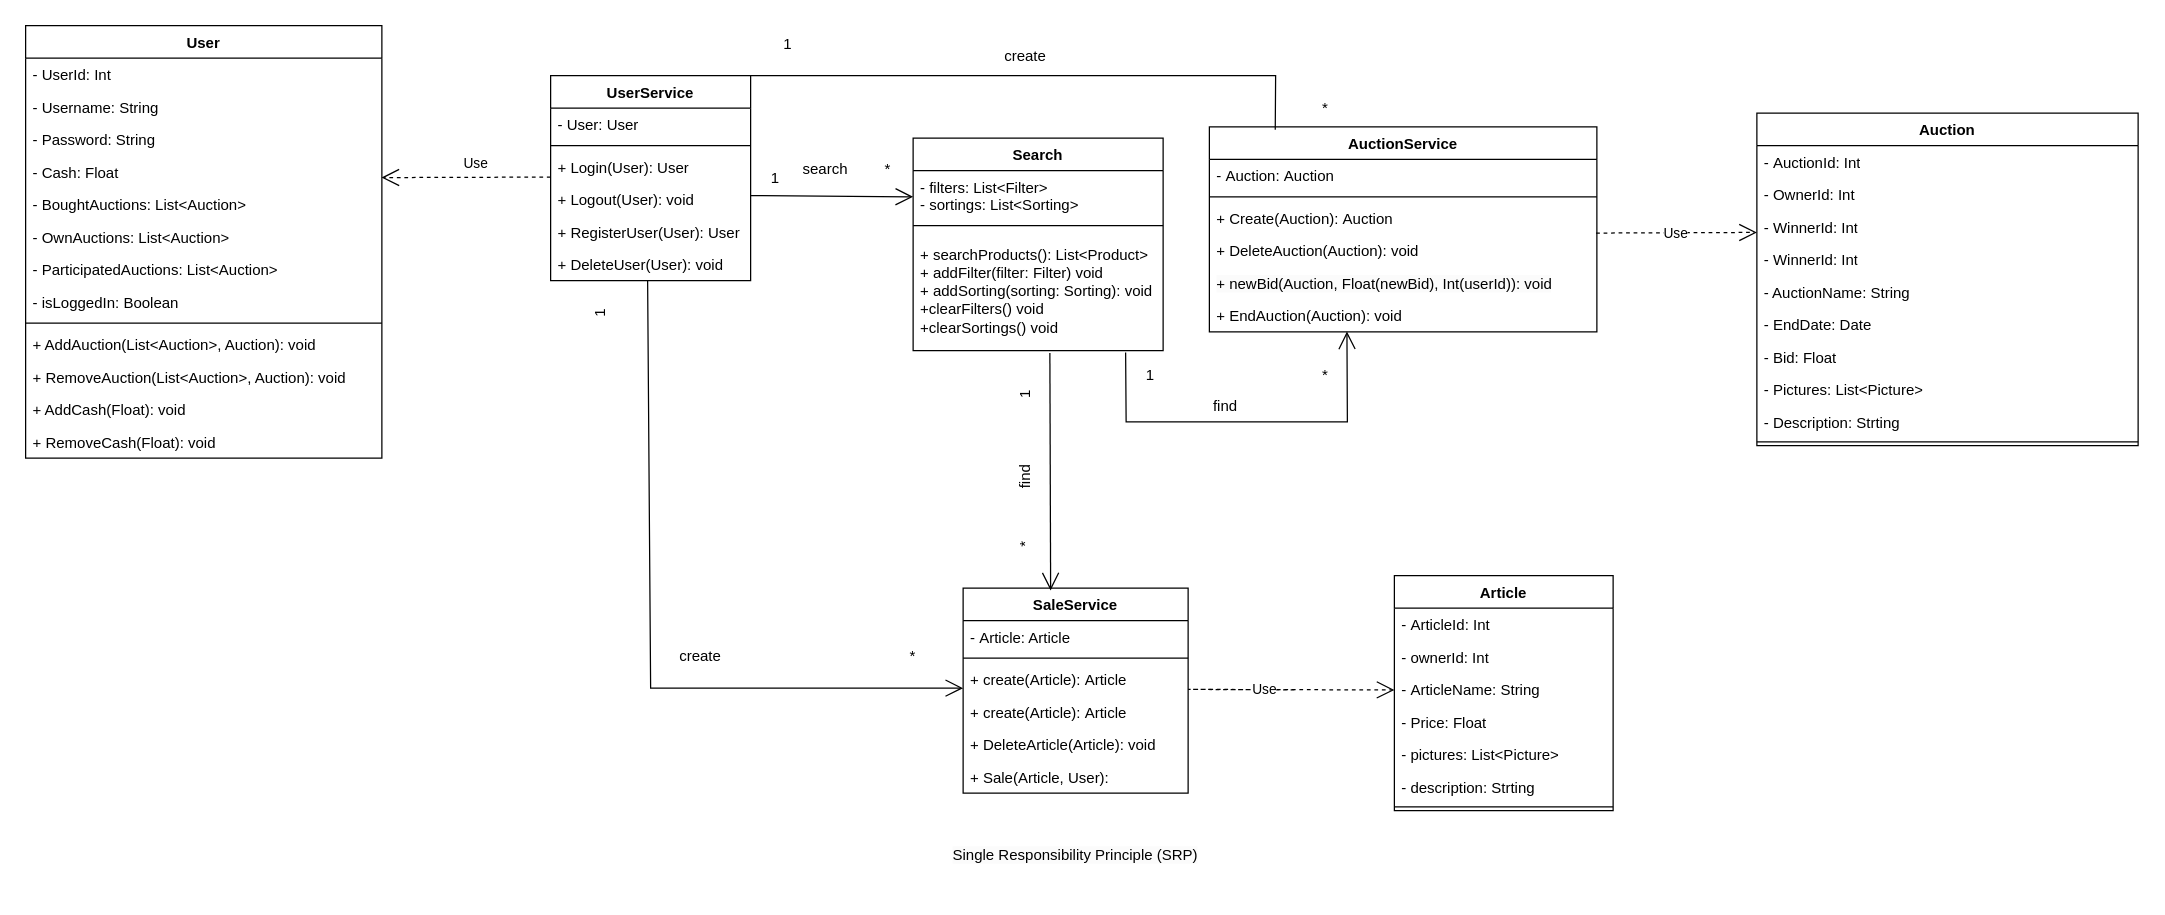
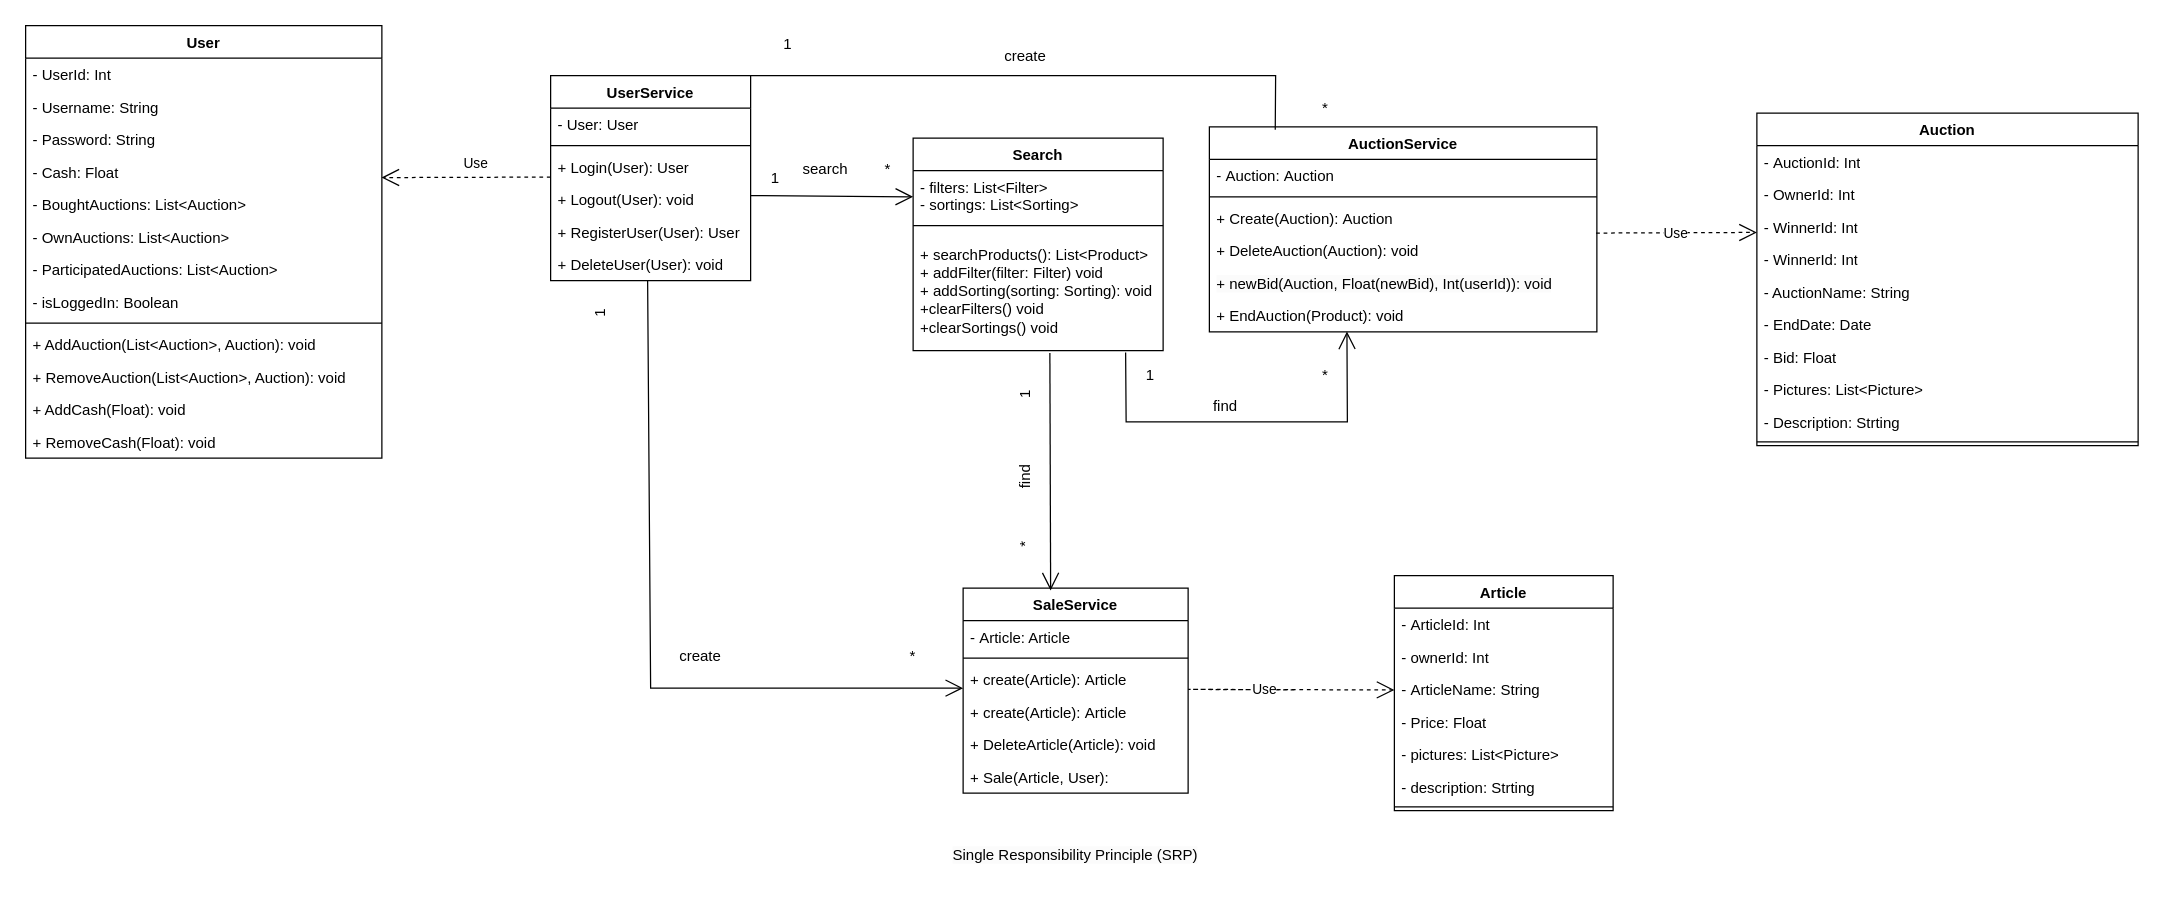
- <mxCell id="59" value="+ EndAuction(Auction): void" style="text;strokeColor=none;fillColor=none;align=left;verticalAlign=top;spacingLeft=4;spacingRight=4;overflow=hidden;rotatable=0;points=[[0,0.5],[1,0.5]];portConstraint=eastwest;whiteSpace=wrap;html=1;" vertex="1" parent="53"><mxGeometry y="138" width="310" height="26" as="geometry" /></mxCell>
+ <mxCell id="59" value="+ EndAuction(Product): void" style="text;strokeColor=none;fillColor=none;align=left;verticalAlign=top;spacingLeft=4;spacingRight=4;overflow=hidden;rotatable=0;points=[[0,0.5],[1,0.5]];portConstraint=eastwest;whiteSpace=wrap;html=1;" vertex="1" parent="53"><mxGeometry y="138" width="310" height="26" as="geometry" /></mxCell>
